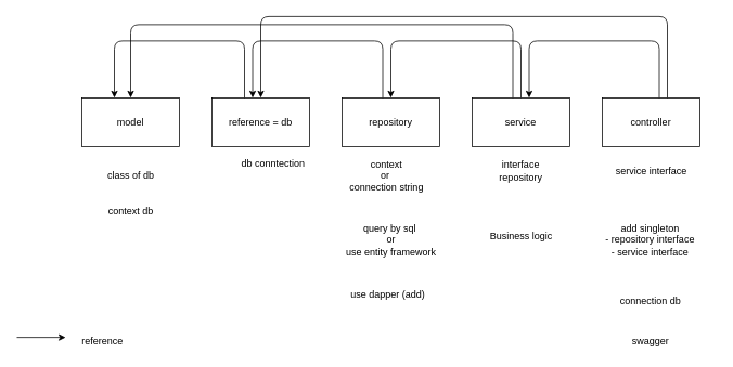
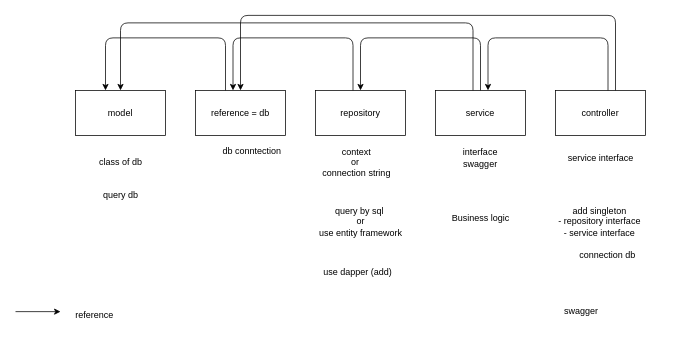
- <mxCell id="7" value="interface repository" style="text;html=1;strokeColor=none;fillColor=none;align=center;verticalAlign=middle;whiteSpace=wrap;rounded=0;" vertex="1" parent="1"><mxGeometry x="620" y="200" width="40" height="20" as="geometry" /></mxCell>
+ <mxCell id="7" value="interface swagger" style="text;html=1;strokeColor=none;fillColor=none;align=center;verticalAlign=middle;whiteSpace=wrap;rounded=0;" vertex="1" parent="1"><mxGeometry x="620" y="200" width="40" height="20" as="geometry" /></mxCell>
- <mxCell id="23" value="context db" style="text;html=1;align=center;verticalAlign=middle;resizable=0;points=[];autosize=1;" vertex="1" parent="1"><mxGeometry x="125" y="250" width="70" height="20" as="geometry" /></mxCell>
+ <mxCell id="23" value="query db" style="text;html=1;align=center;verticalAlign=middle;resizable=0;points=[];autosize=1;" vertex="1" parent="1"><mxGeometry x="125" y="250" width="70" height="20" as="geometry" /></mxCell>
- <mxCell id="12" value="connection db" style="text;html=1;align=center;verticalAlign=middle;resizable=0;points=[];autosize=1;" vertex="1" parent="1"><mxGeometry x="754" y="360" width="90" height="20" as="geometry" /></mxCell>
+ <mxCell id="12" value="connection db" style="text;html=1;align=center;verticalAlign=middle;resizable=0;points=[];autosize=1;" vertex="1" parent="1"><mxGeometry x="764" y="330" width="90" height="20" as="geometry" /></mxCell>
- <mxCell id="14" value="swagger" style="text;html=1;align=center;verticalAlign=middle;resizable=0;points=[];autosize=1;" vertex="1" parent="1"><mxGeometry x="769" y="410" width="60" height="20" as="geometry" /></mxCell>
+ <mxCell id="14" value="swagger" style="text;html=1;align=center;verticalAlign=middle;resizable=0;points=[];autosize=1;" vertex="1" parent="1"><mxGeometry x="744" y="405" width="60" height="20" as="geometry" /></mxCell>
